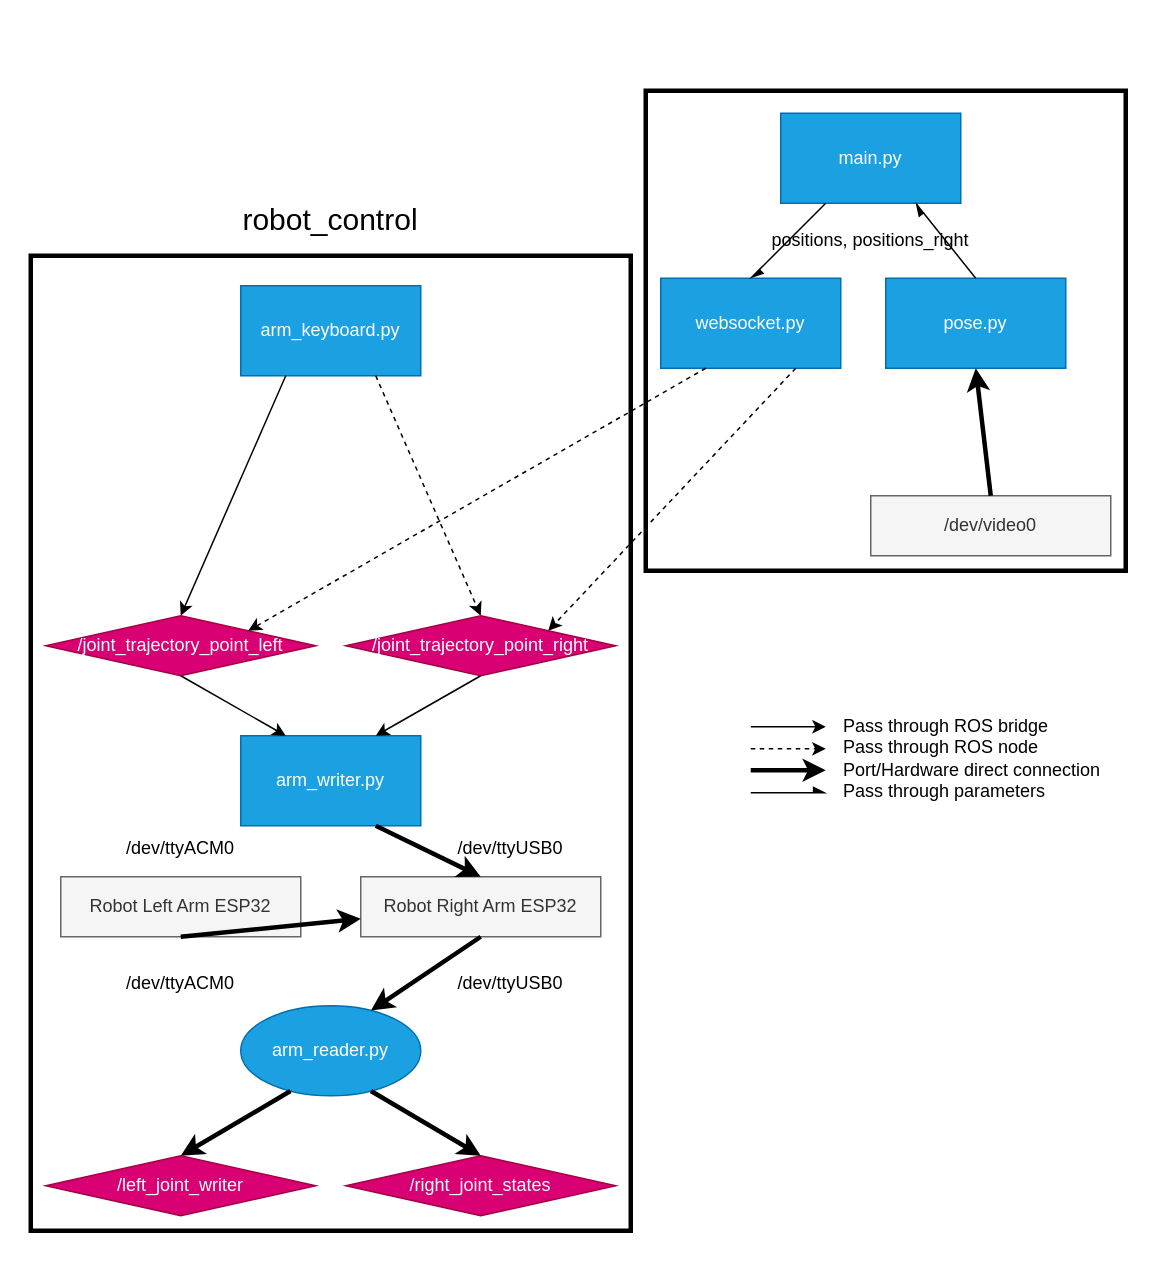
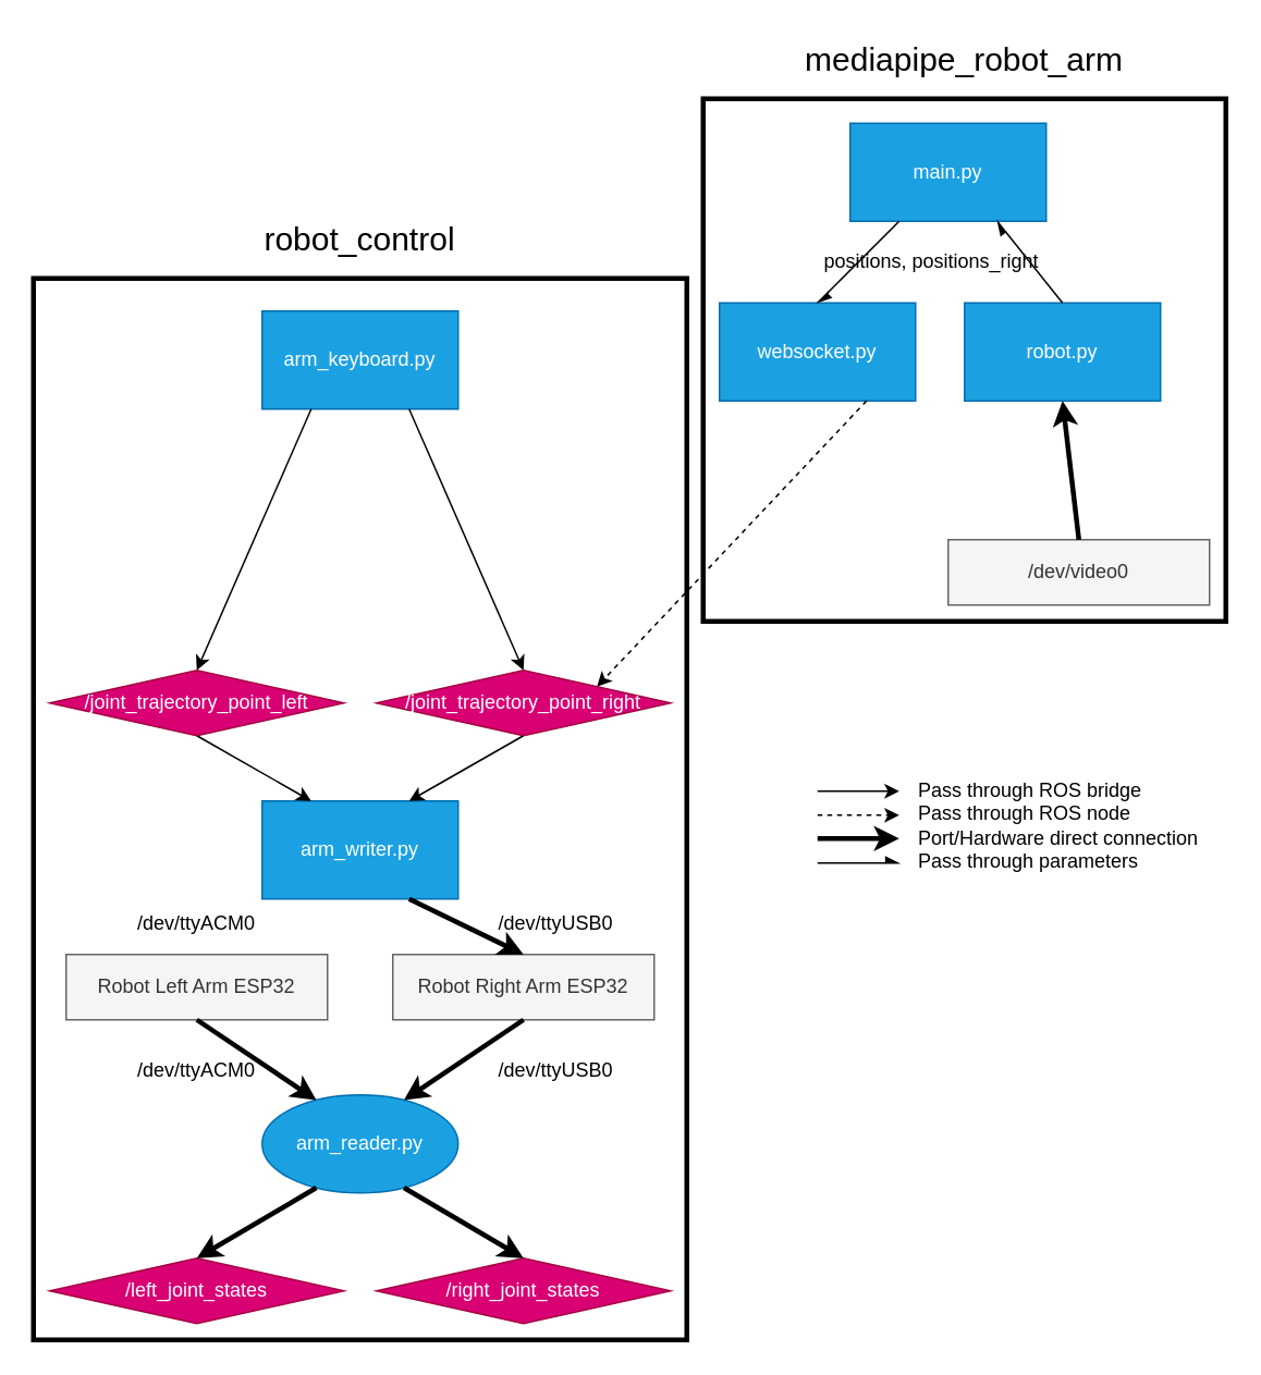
+ <mxCell id="38" value="mediapipe_robot_arm" style="text;html=1;align=center;verticalAlign=middle;whiteSpace=wrap;rounded=0;fontSize=20;" vertex="1" parent="1"><mxGeometry x="490" y="20" width="200" height="30" as="geometry" /></mxCell>
- <mxCell id="36" value="positions,&amp;nbsp;positions_right" style="text;html=1;align=center;verticalAlign=middle;whiteSpace=wrap;rounded=0;" vertex="1" parent="1"><mxGeometry x="510" y="145" width="140" height="30" as="geometry" /></mxCell>
+ <mxCell id="36" value="positions,&amp;nbsp;positions_right" style="text;html=1;align=center;verticalAlign=middle;whiteSpace=wrap;rounded=0;" vertex="1" parent="1"><mxGeometry x="500" y="145" width="140" height="30" as="geometry" /></mxCell>
- <mxCell id="30" value="pose.py" style="rounded=0;whiteSpace=wrap;html=1;fillColor=#1ba1e2;fontColor=#ffffff;strokeColor=#006EAF;" vertex="1" parent="1"><mxGeometry x="590" y="185" width="120" height="60" as="geometry" /></mxCell>
+ <mxCell id="30" value="robot.py" style="rounded=0;whiteSpace=wrap;html=1;fillColor=#1ba1e2;fontColor=#ffffff;strokeColor=#006EAF;" vertex="1" parent="1"><mxGeometry x="590" y="185" width="120" height="60" as="geometry" /></mxCell>
- <mxCell id="14" value="" style="endArrow=classic;html=1;rounded=0;exitX=0.75;exitY=1;exitDx=0;exitDy=0;entryX=0.5;entryY=0;entryDx=0;entryDy=0;dashed=1;" edge="1" parent="1" source="12" target="22"><mxGeometry width="50" height="50" relative="1" as="geometry"><mxPoint x="250" y="370" as="sourcePoint" /><mxPoint x="320" y="410" as="targetPoint" /></mxGeometry></mxCell>
+ <mxCell id="14" value="" style="endArrow=classic;html=1;rounded=0;exitX=0.75;exitY=1;exitDx=0;exitDy=0;entryX=0.5;entryY=0;entryDx=0;entryDy=0;" edge="1" parent="1" source="12" target="22"><mxGeometry width="50" height="50" relative="1" as="geometry"><mxPoint x="250" y="370" as="sourcePoint" /><mxPoint x="320" y="410" as="targetPoint" /></mxGeometry></mxCell>
- <mxCell id="28" value="" style="endArrow=classic;html=1;rounded=0;entryX=1;entryY=0;entryDx=0;entryDy=0;exitX=0.25;exitY=1;exitDx=0;exitDy=0;dashed=1;" edge="1" parent="1" source="27" target="21"><mxGeometry width="50" height="50" relative="1" as="geometry"><mxPoint x="380" y="500" as="sourcePoint" /><mxPoint x="430" y="450" as="targetPoint" /></mxGeometry></mxCell>
- <mxCell id="16" value="" style="endArrow=classic;html=1;rounded=0;exitX=0.5;exitY=1;exitDx=0;exitDy=0;endFill=1;strokeWidth=3;" edge="1" parent="1" source="4" target="5"><mxGeometry width="50" height="50" relative="1" as="geometry"><mxPoint x="770" y="620" as="sourcePoint" /><mxPoint x="820" y="570" as="targetPoint" /></mxGeometry></mxCell>
+ <mxCell id="16" value="" style="endArrow=classic;html=1;rounded=0;entryX=0.25;entryY=0;entryDx=0;entryDy=0;exitX=0.5;exitY=1;exitDx=0;exitDy=0;endFill=1;strokeWidth=3;" edge="1" parent="1" source="4" target="15"><mxGeometry width="50" height="50" relative="1" as="geometry"><mxPoint x="770" y="620" as="sourcePoint" /><mxPoint x="820" y="570" as="targetPoint" /></mxGeometry></mxCell>
- <mxCell id="23" value="/left_joint_writer" style="rhombus;whiteSpace=wrap;html=1;fillColor=#d80073;fontColor=#ffffff;strokeColor=#A50040;" vertex="1" parent="1"><mxGeometry x="30" y="770" width="180" height="40" as="geometry" /></mxCell>
+ <mxCell id="23" value="/left_joint_states" style="rhombus;whiteSpace=wrap;html=1;fillColor=#d80073;fontColor=#ffffff;strokeColor=#A50040;" vertex="1" parent="1"><mxGeometry x="30" y="770" width="180" height="40" as="geometry" /></mxCell>
